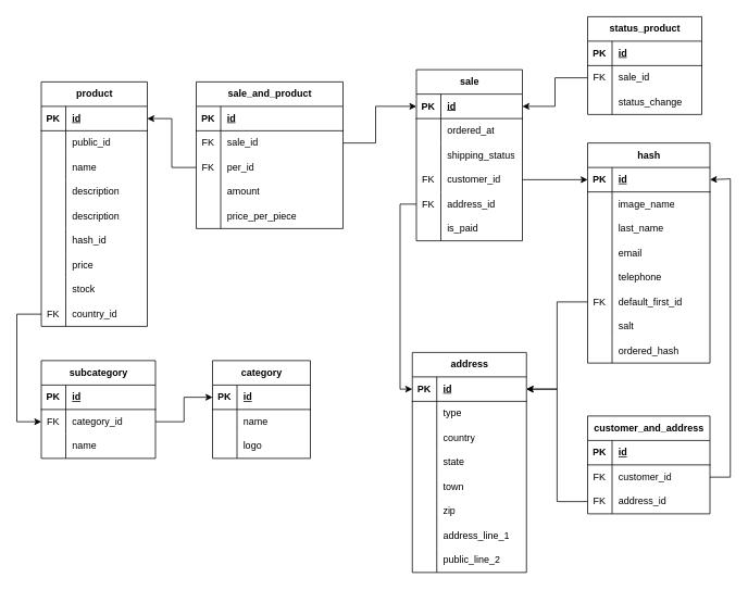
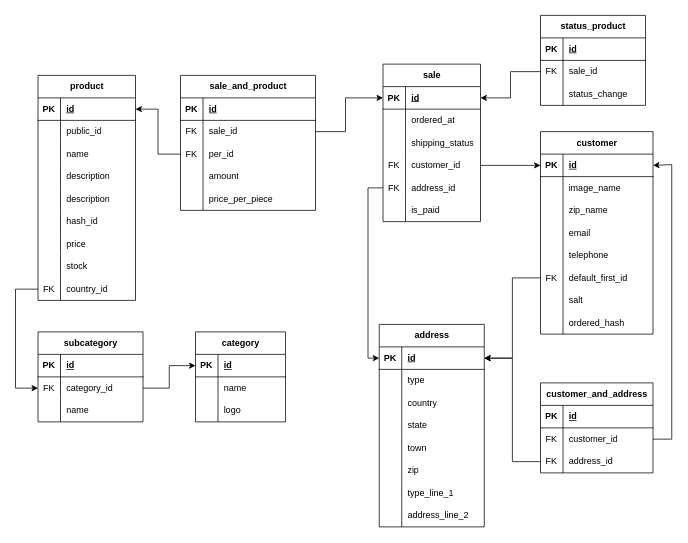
- <mxCell id="99" value="hash" style="shape=table;startSize=30;container=1;collapsible=1;childLayout=tableLayout;fixedRows=1;rowLines=0;fontStyle=1;align=center;resizeLast=1;html=1;" parent="1" vertex="1"><mxGeometry x="720" y="175" width="150" height="270" as="geometry" /></mxCell>
+ <mxCell id="99" value="customer" style="shape=table;startSize=30;container=1;collapsible=1;childLayout=tableLayout;fixedRows=1;rowLines=0;fontStyle=1;align=center;resizeLast=1;html=1;" parent="1" vertex="1"><mxGeometry x="720" y="175" width="150" height="270" as="geometry" /></mxCell>
- <mxCell id="108" value="last_name" style="shape=partialRectangle;connectable=0;fillColor=none;top=0;left=0;bottom=0;right=0;align=left;spacingLeft=6;overflow=hidden;whiteSpace=wrap;html=1;" parent="106" vertex="1"><mxGeometry x="30" width="120" height="30" as="geometry"><mxRectangle width="120" height="30" as="alternateBounds" /></mxGeometry></mxCell>
+ <mxCell id="108" value="zip_name" style="shape=partialRectangle;connectable=0;fillColor=none;top=0;left=0;bottom=0;right=0;align=left;spacingLeft=6;overflow=hidden;whiteSpace=wrap;html=1;" parent="106" vertex="1"><mxGeometry x="30" width="120" height="30" as="geometry"><mxRectangle width="120" height="30" as="alternateBounds" /></mxGeometry></mxCell>
- <mxCell id="156" value="address_line_1" style="shape=partialRectangle;connectable=0;fillColor=none;top=0;left=0;bottom=0;right=0;align=left;spacingLeft=6;overflow=hidden;whiteSpace=wrap;html=1;" parent="154" vertex="1"><mxGeometry x="30" width="110" height="30" as="geometry"><mxRectangle width="110" height="30" as="alternateBounds" /></mxGeometry></mxCell>
+ <mxCell id="156" value="type_line_1" style="shape=partialRectangle;connectable=0;fillColor=none;top=0;left=0;bottom=0;right=0;align=left;spacingLeft=6;overflow=hidden;whiteSpace=wrap;html=1;" parent="154" vertex="1"><mxGeometry x="30" width="110" height="30" as="geometry"><mxRectangle width="110" height="30" as="alternateBounds" /></mxGeometry></mxCell>
- <mxCell id="159" value="public_line_2" style="shape=partialRectangle;connectable=0;fillColor=none;top=0;left=0;bottom=0;right=0;align=left;spacingLeft=6;overflow=hidden;whiteSpace=wrap;html=1;" parent="157" vertex="1"><mxGeometry x="30" width="110" height="30" as="geometry"><mxRectangle width="110" height="30" as="alternateBounds" /></mxGeometry></mxCell>
+ <mxCell id="159" value="address_line_2" style="shape=partialRectangle;connectable=0;fillColor=none;top=0;left=0;bottom=0;right=0;align=left;spacingLeft=6;overflow=hidden;whiteSpace=wrap;html=1;" parent="157" vertex="1"><mxGeometry x="30" width="110" height="30" as="geometry"><mxRectangle width="110" height="30" as="alternateBounds" /></mxGeometry></mxCell>
